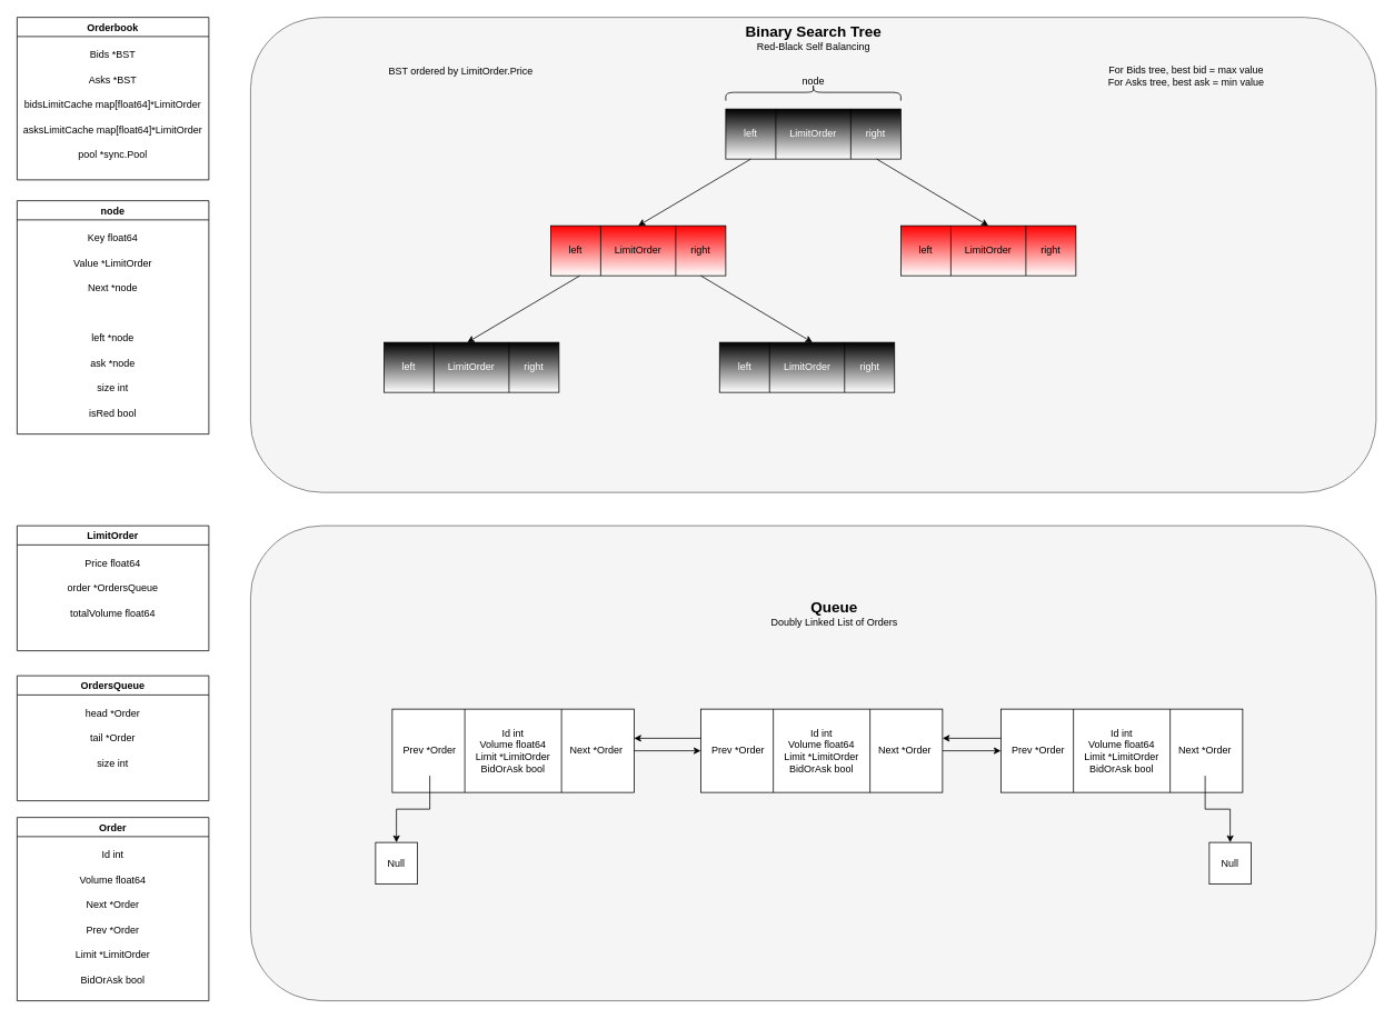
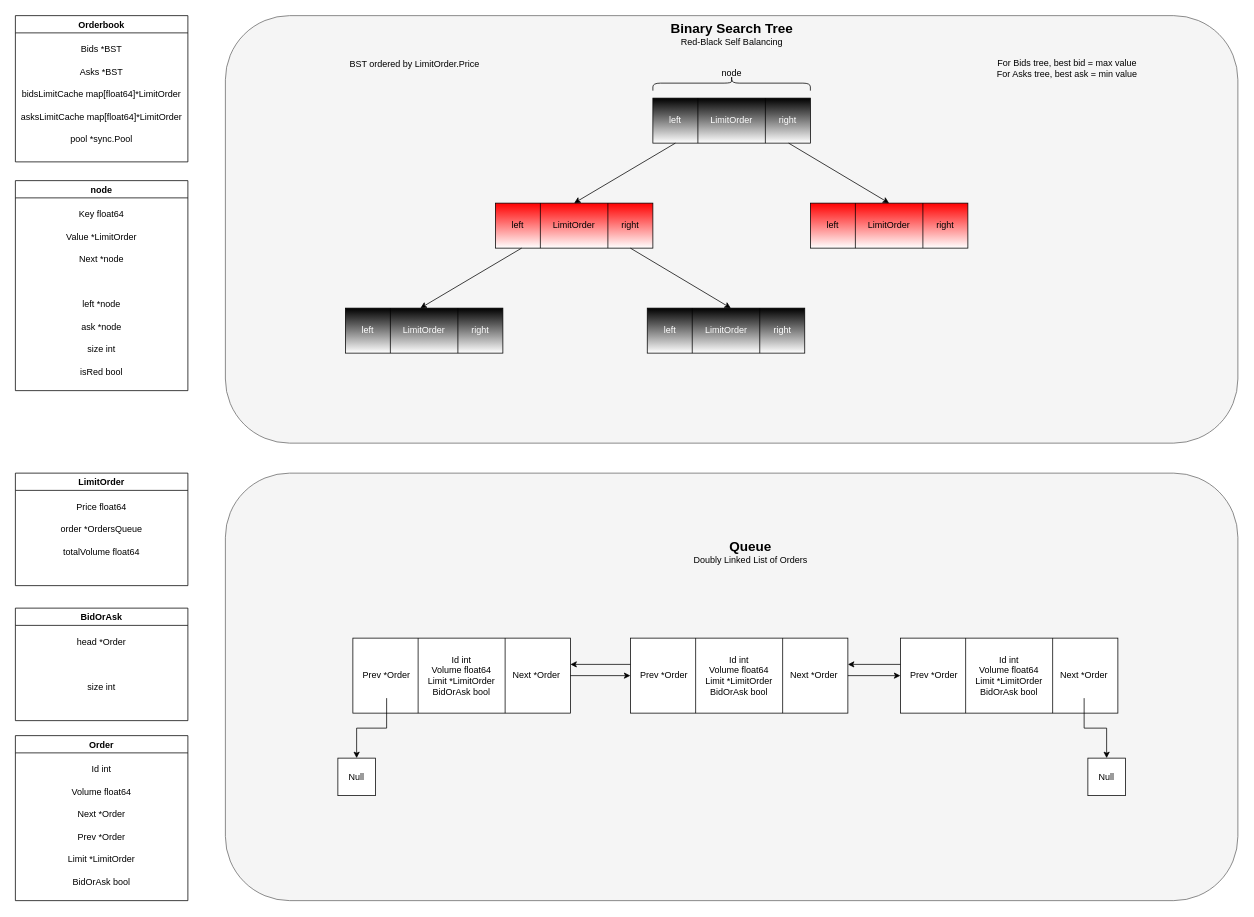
- <mxCell id="23" value="OrdersQueue" style="swimlane;" vertex="1" parent="1"><mxGeometry x="20" y="810" width="230" height="150" as="geometry" /></mxCell>
+ <mxCell id="23" value="BidOrAsk" style="swimlane;" vertex="1" parent="1"><mxGeometry x="20" y="810" width="230" height="150" as="geometry" /></mxCell>
- <mxCell id="25" value="tail *Order" style="text;html=1;strokeColor=none;fillColor=none;align=center;verticalAlign=middle;whiteSpace=wrap;rounded=0;" vertex="1" parent="23"><mxGeometry y="60" width="230" height="30" as="geometry" /></mxCell>
